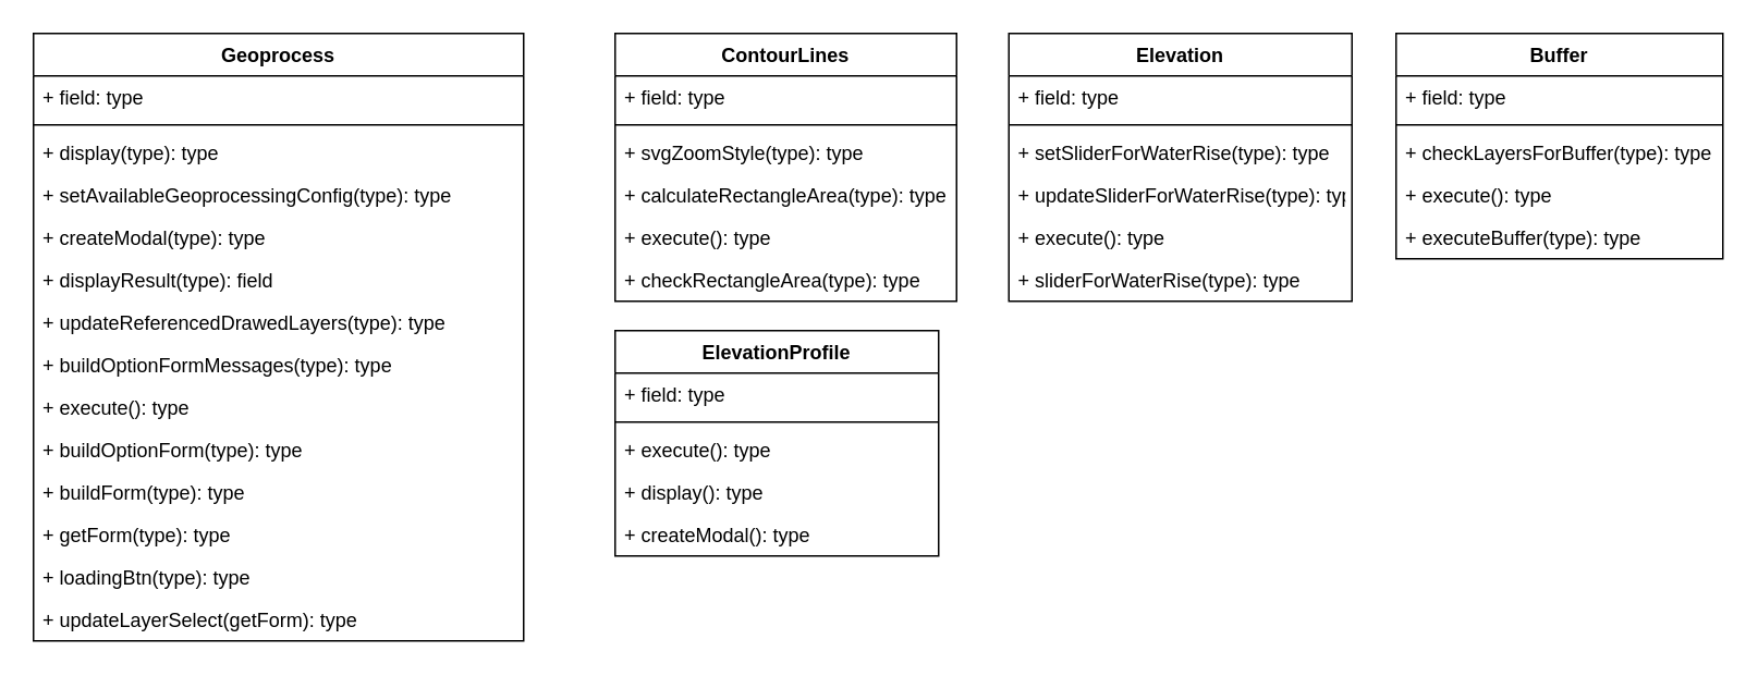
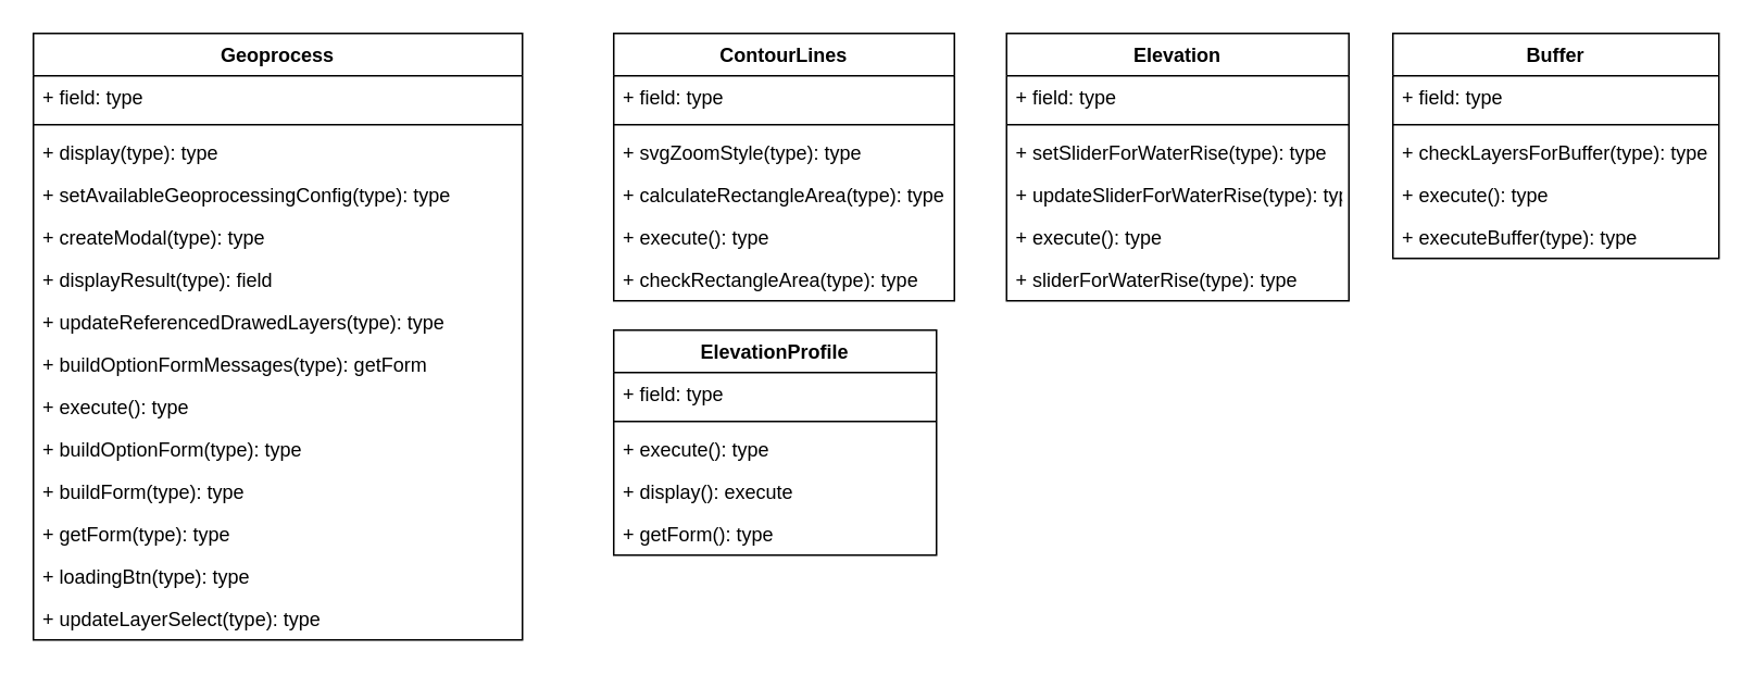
- <mxCell id="36" value="+ buildOptionFormMessages(type): type" style="text;strokeColor=none;fillColor=none;align=left;verticalAlign=top;spacingLeft=4;spacingRight=4;overflow=hidden;rotatable=0;points=[[0,0.5],[1,0.5]];portConstraint=eastwest;" parent="28" vertex="1"><mxGeometry y="190" width="300" height="26" as="geometry" /></mxCell>
+ <mxCell id="36" value="+ buildOptionFormMessages(type): getForm" style="text;strokeColor=none;fillColor=none;align=left;verticalAlign=top;spacingLeft=4;spacingRight=4;overflow=hidden;rotatable=0;points=[[0,0.5],[1,0.5]];portConstraint=eastwest;" parent="28" vertex="1"><mxGeometry y="190" width="300" height="26" as="geometry" /></mxCell>
- <mxCell id="26" value="+ display(): type" style="text;strokeColor=none;fillColor=none;align=left;verticalAlign=top;spacingLeft=4;spacingRight=4;overflow=hidden;rotatable=0;points=[[0,0.5],[1,0.5]];portConstraint=eastwest;" vertex="1" parent="22"><mxGeometry y="86" width="198" height="26" as="geometry" /></mxCell>
+ <mxCell id="26" value="+ display(): execute" style="text;strokeColor=none;fillColor=none;align=left;verticalAlign=top;spacingLeft=4;spacingRight=4;overflow=hidden;rotatable=0;points=[[0,0.5],[1,0.5]];portConstraint=eastwest;" vertex="1" parent="22"><mxGeometry y="86" width="198" height="26" as="geometry" /></mxCell>
- <mxCell id="27" value="+ createModal(): type" style="text;strokeColor=none;fillColor=none;align=left;verticalAlign=top;spacingLeft=4;spacingRight=4;overflow=hidden;rotatable=0;points=[[0,0.5],[1,0.5]];portConstraint=eastwest;" vertex="1" parent="22"><mxGeometry y="112" width="198" height="26" as="geometry" /></mxCell>
+ <mxCell id="27" value="+ getForm(): type" style="text;strokeColor=none;fillColor=none;align=left;verticalAlign=top;spacingLeft=4;spacingRight=4;overflow=hidden;rotatable=0;points=[[0,0.5],[1,0.5]];portConstraint=eastwest;" vertex="1" parent="22"><mxGeometry y="112" width="198" height="26" as="geometry" /></mxCell>
- <mxCell id="42" value="+ updateLayerSelect(getForm): type" style="text;strokeColor=none;fillColor=none;align=left;verticalAlign=top;spacingLeft=4;spacingRight=4;overflow=hidden;rotatable=0;points=[[0,0.5],[1,0.5]];portConstraint=eastwest;" parent="28" vertex="1"><mxGeometry y="346" width="300" height="26" as="geometry" /></mxCell>
+ <mxCell id="42" value="+ updateLayerSelect(type): type" style="text;strokeColor=none;fillColor=none;align=left;verticalAlign=top;spacingLeft=4;spacingRight=4;overflow=hidden;rotatable=0;points=[[0,0.5],[1,0.5]];portConstraint=eastwest;" parent="28" vertex="1"><mxGeometry y="346" width="300" height="26" as="geometry" /></mxCell>
